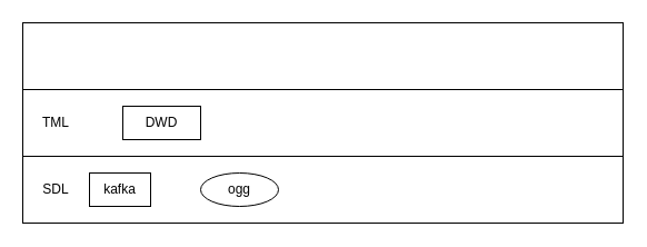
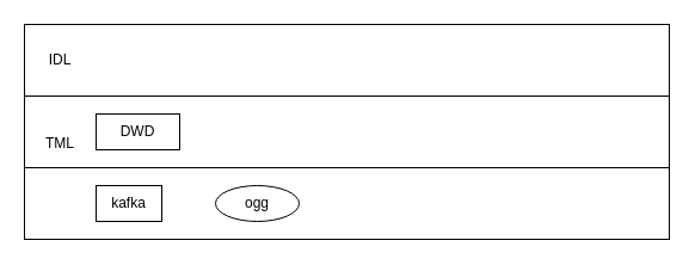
+ <mxCell id="7" value="IDL" style="text;html=1;strokeColor=none;fillColor=none;align=center;verticalAlign=middle;whiteSpace=wrap;rounded=0;" vertex="1" parent="1"><mxGeometry x="30" y="40" width="40" height="20" as="geometry" /></mxCell>
- <mxCell id="6" value="TML" style="text;html=1;strokeColor=none;fillColor=none;align=center;verticalAlign=middle;whiteSpace=wrap;rounded=0;" vertex="1" parent="1"><mxGeometry x="30" y="100" width="40" height="20" as="geometry" /></mxCell>
+ <mxCell id="6" value="TML" style="text;html=1;strokeColor=none;fillColor=none;align=center;verticalAlign=middle;whiteSpace=wrap;rounded=0;" vertex="1" parent="1"><mxGeometry x="30" y="110" width="40" height="20" as="geometry" /></mxCell>
- <mxCell id="10" value="DWD" style="rounded=0;whiteSpace=wrap;html=1;" vertex="1" parent="1"><mxGeometry x="110" y="95" width="70" height="30" as="geometry" /></mxCell>
+ <mxCell id="10" value="DWD" style="rounded=0;whiteSpace=wrap;html=1;" vertex="1" parent="1"><mxGeometry x="80" y="95" width="70" height="30" as="geometry" /></mxCell>
- <mxCell id="5" value="SDL" style="text;html=1;strokeColor=none;fillColor=none;align=center;verticalAlign=middle;whiteSpace=wrap;rounded=0;" vertex="1" parent="1"><mxGeometry x="30" y="160" width="40" height="20" as="geometry" /></mxCell>
